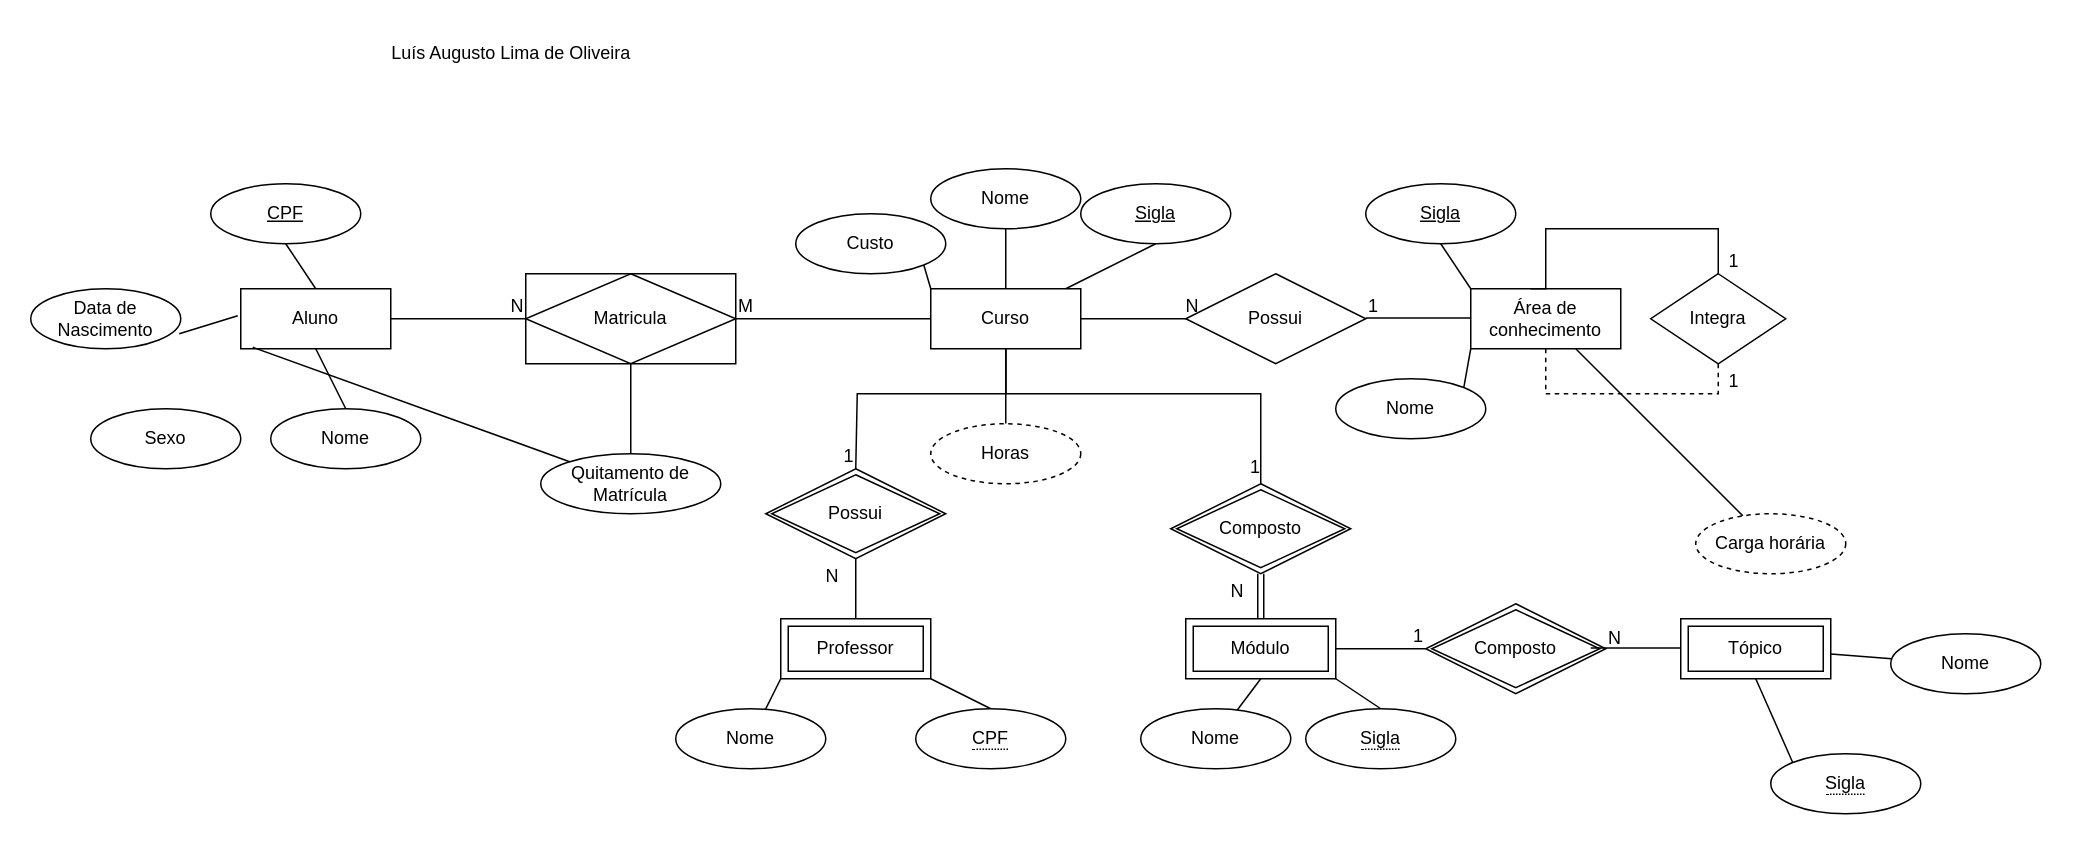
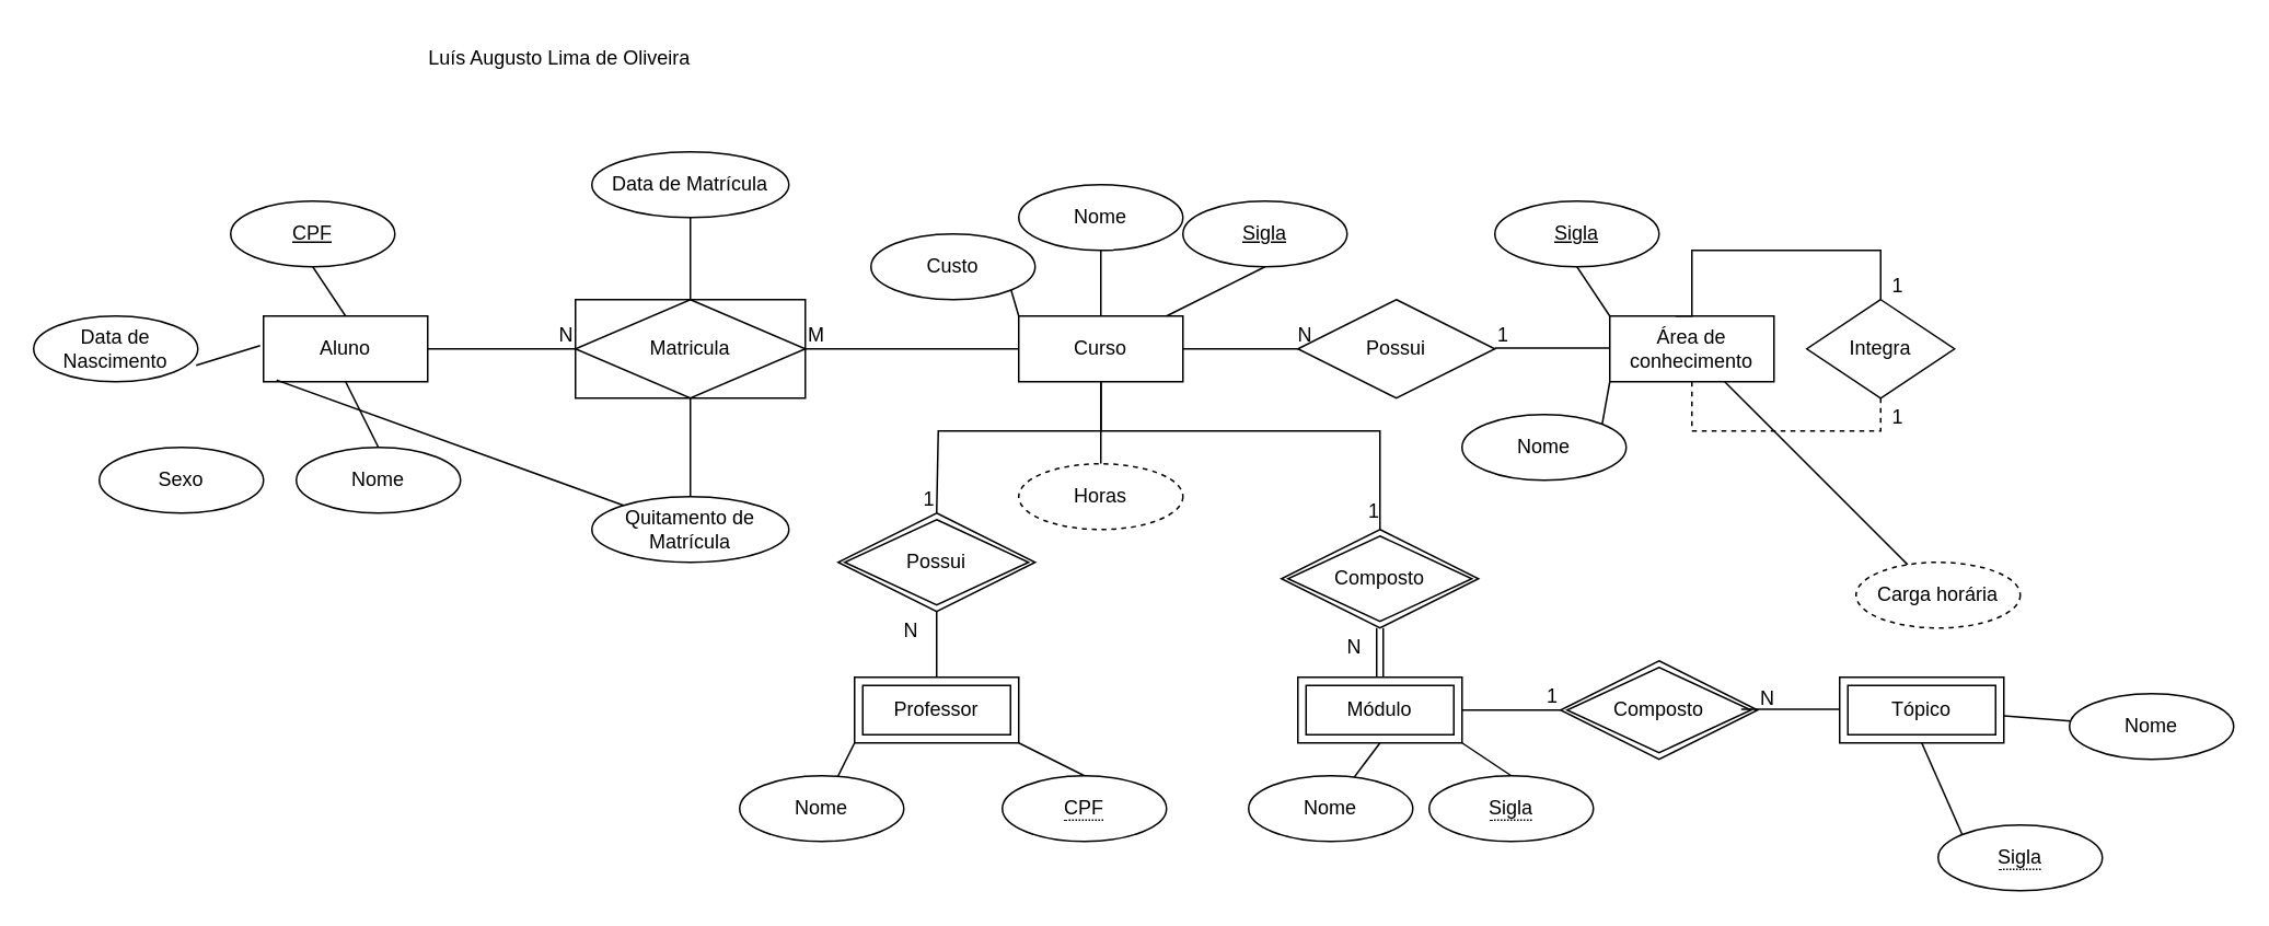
+ <mxCell id="48" value="Data de Matrícula" style="ellipse;whiteSpace=wrap;html=1;align=center;" vertex="1" parent="1"><mxGeometry x="360" y="92" width="120" height="40" as="geometry" /></mxCell>
+ <mxCell id="47" value="" style="edgeStyle=orthogonalEdgeStyle;rounded=0;orthogonalLoop=1;jettySize=auto;html=1;endArrow=none;endFill=0;" edge="1" parent="1" source="48" target="46"><mxGeometry relative="1" as="geometry" /></mxCell>
